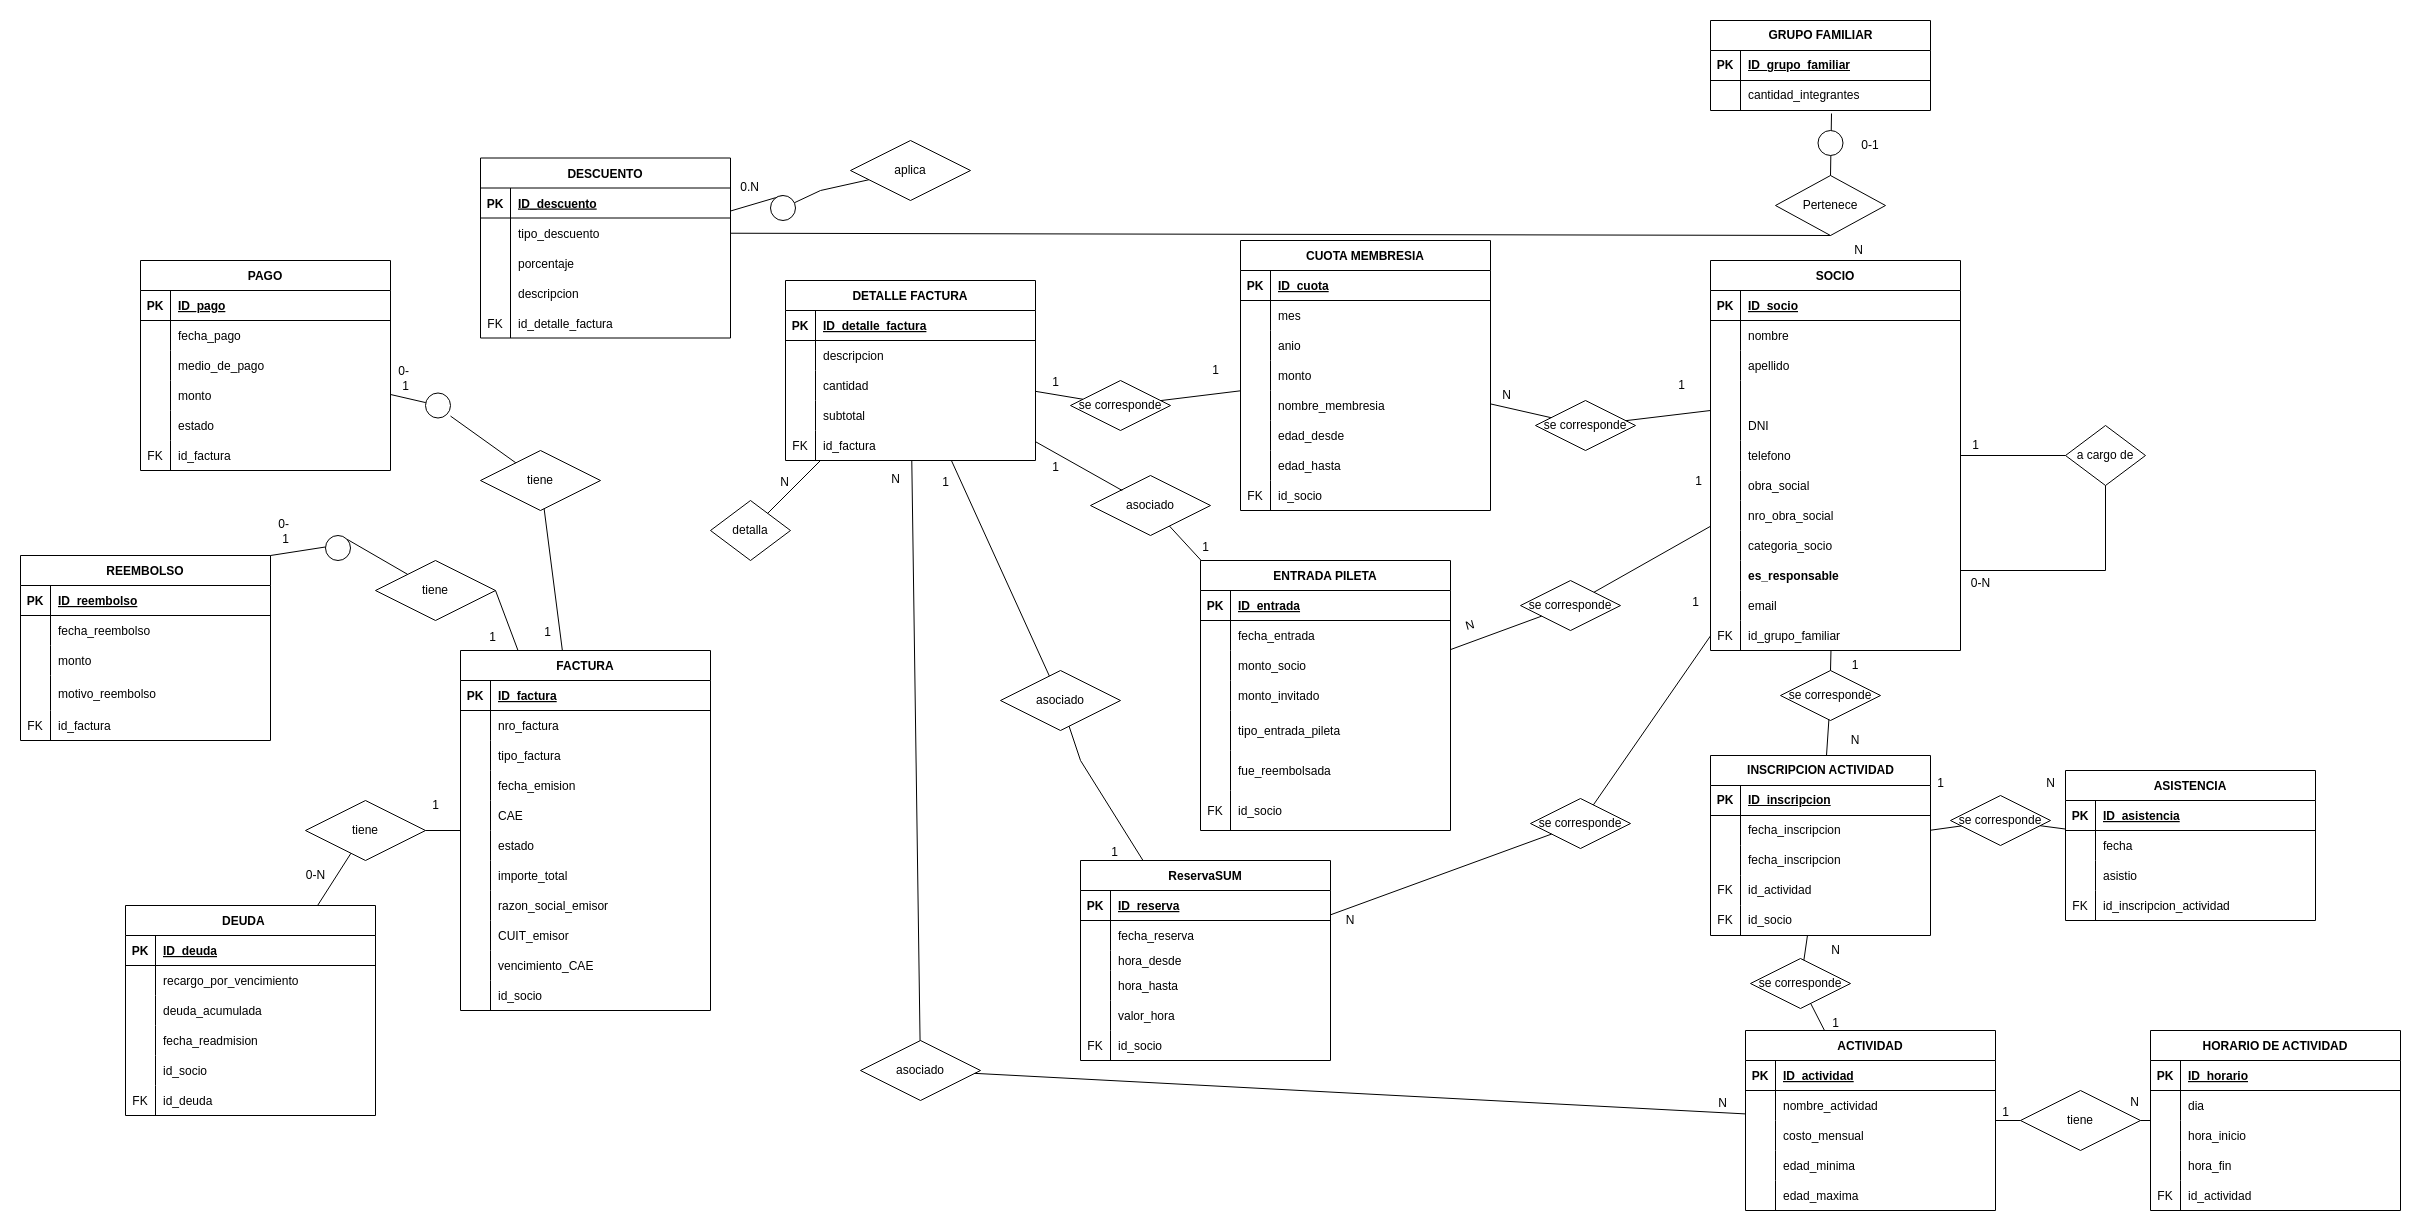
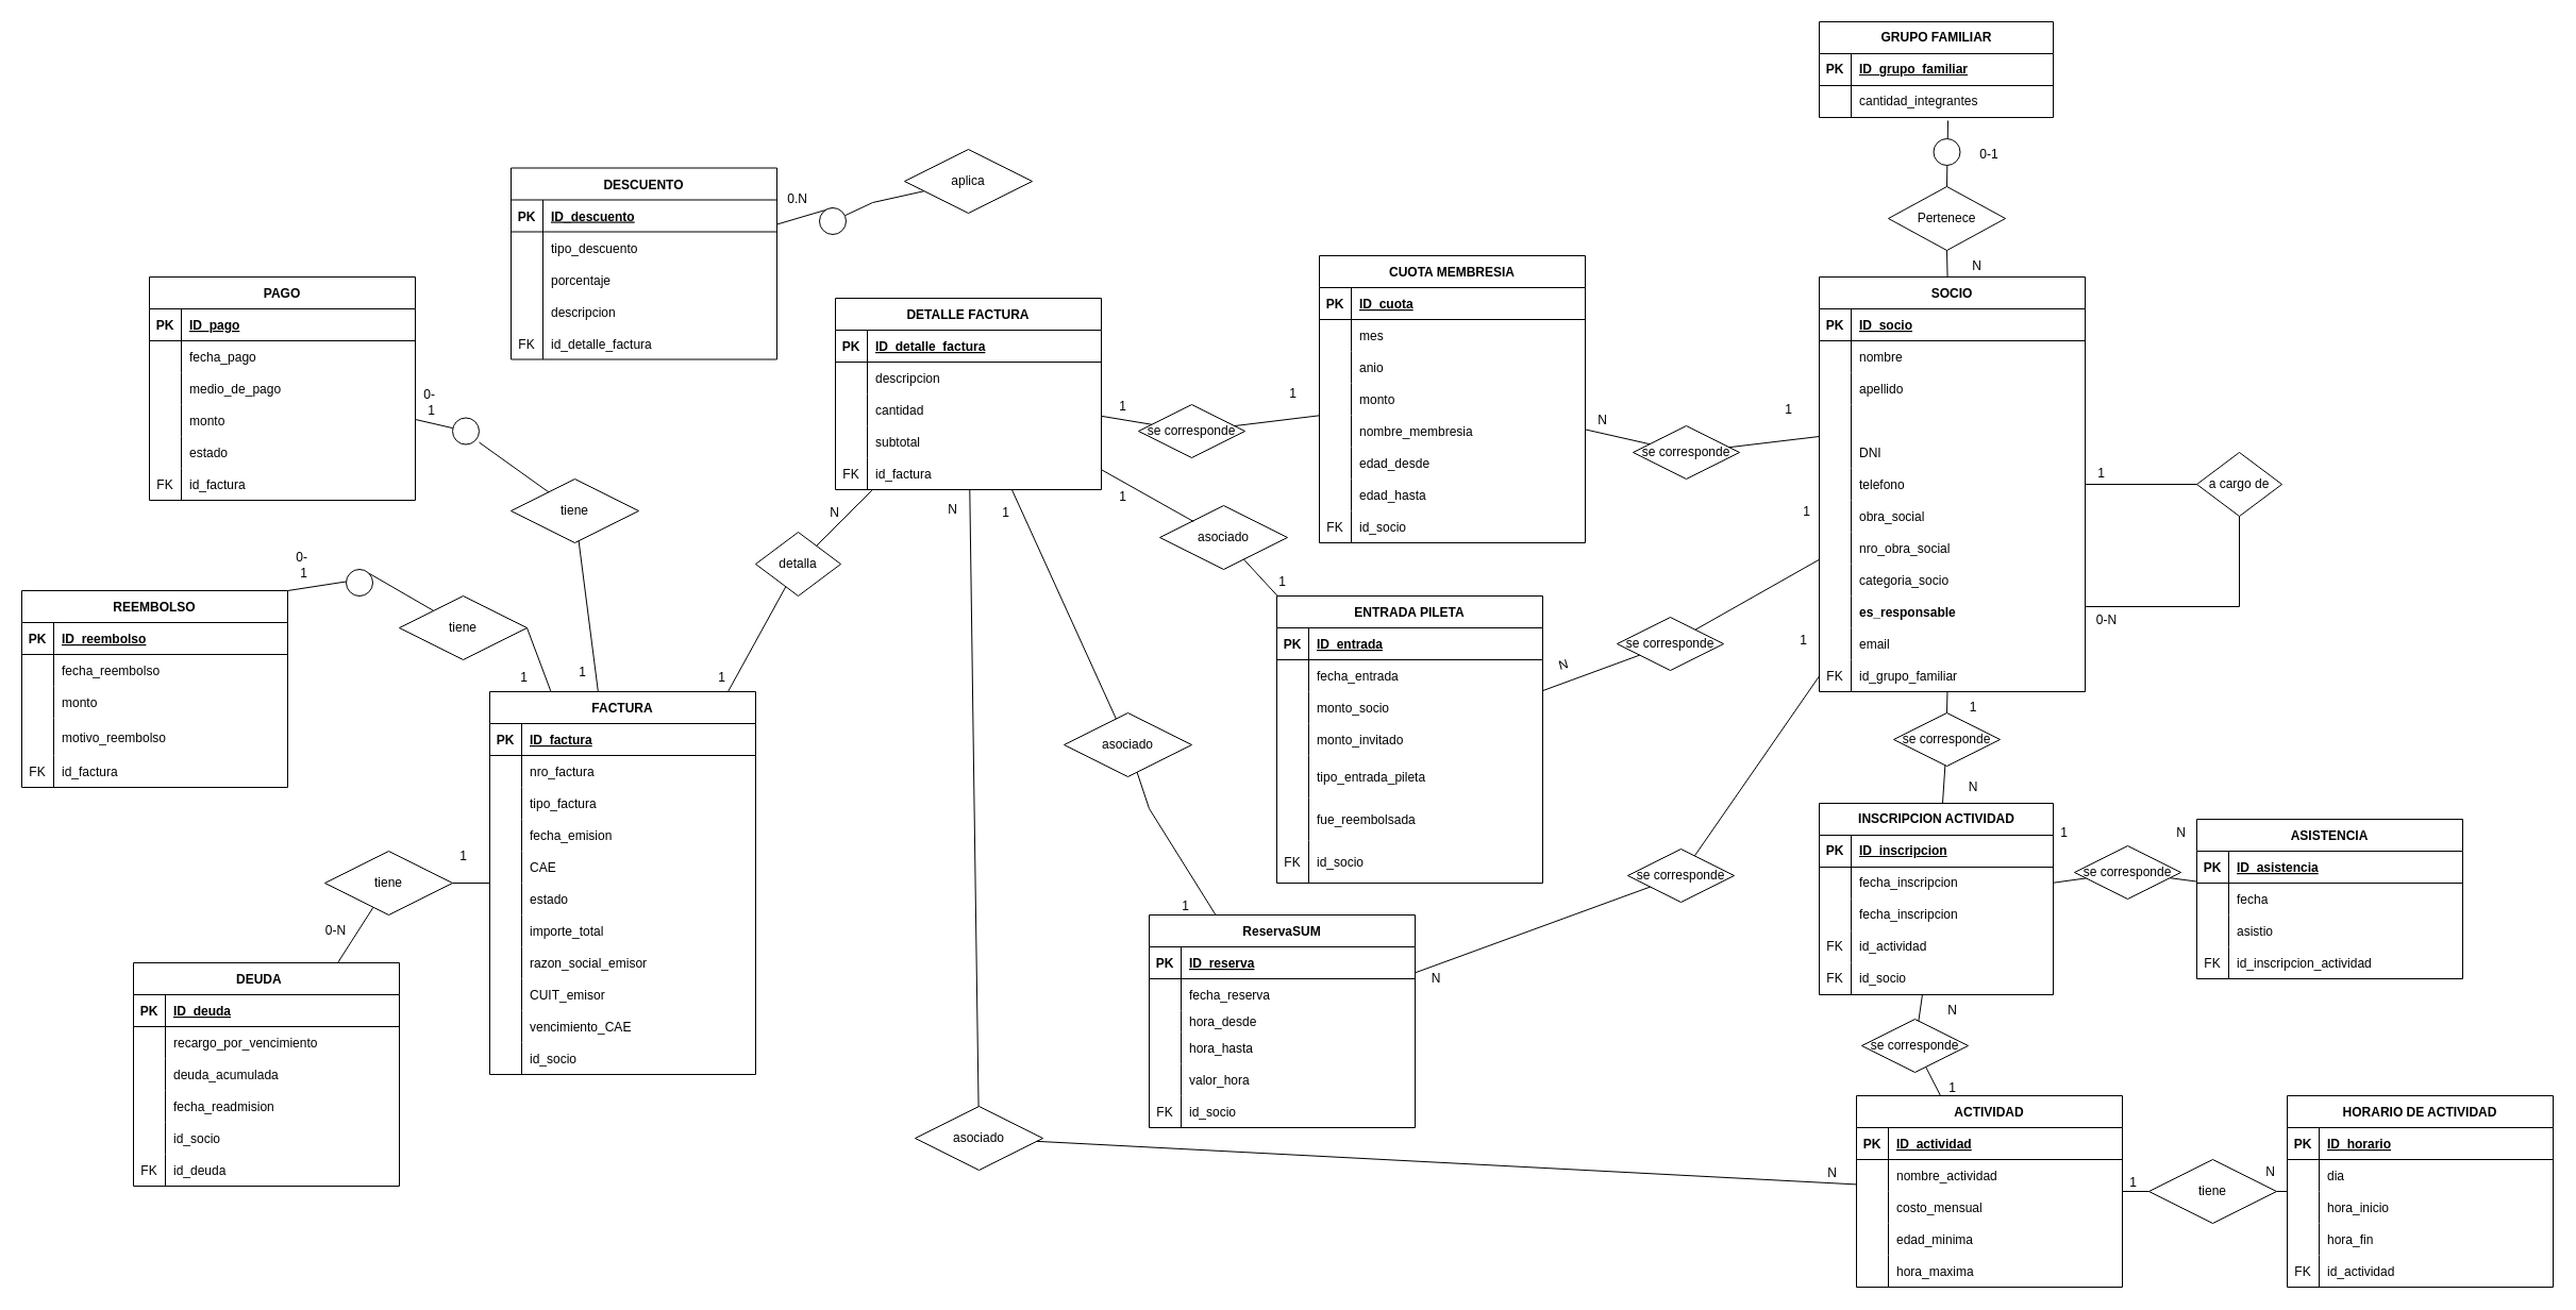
- <mxCell id="281" value="" style="endArrow=none;html=1;rounded=0;exitX=0.5;exitY=1;exitDx=0;exitDy=0;" parent="1" source="198" target="174" edge="1"><mxGeometry relative="1" as="geometry"><mxPoint x="1720" y="220" as="sourcePoint" /><mxPoint x="1790.02" y="270.01" as="targetPoint" /></mxGeometry></mxCell>
+ <mxCell id="281" value="" style="endArrow=none;html=1;rounded=0;exitX=0.5;exitY=1;exitDx=0;exitDy=0;" parent="1" source="198" target="34" edge="1"><mxGeometry relative="1" as="geometry"><mxPoint x="1720" y="220" as="sourcePoint" /><mxPoint x="1790.02" y="270.01" as="targetPoint" /></mxGeometry></mxCell>
+ <mxCell id="200" value="" style="endArrow=none;html=1;rounded=0;" parent="1" source="199" target="118" edge="1"><mxGeometry relative="1" as="geometry"><mxPoint x="1190" y="770" as="sourcePoint" /><mxPoint x="1310" y="685" as="targetPoint" /><Array as="points" /></mxGeometry></mxCell>
+ <mxCell id="201" value="1" style="resizable=0;html=1;whiteSpace=wrap;align=right;verticalAlign=bottom;" parent="200" connectable="0" vertex="1"><mxGeometry x="1" relative="1" as="geometry"><mxPoint x="-1" y="-5" as="offset" /></mxGeometry></mxCell>
- <mxCell id="17" value="edad_maxima" style="shape=partialRectangle;overflow=hidden;connectable=0;fillColor=none;top=0;left=0;bottom=0;right=0;align=left;spacingLeft=6;" parent="15" vertex="1"><mxGeometry x="30" width="220" height="30" as="geometry"><mxRectangle width="220" height="30" as="alternateBounds" /></mxGeometry></mxCell>
+ <mxCell id="17" value="hora_maxima" style="shape=partialRectangle;overflow=hidden;connectable=0;fillColor=none;top=0;left=0;bottom=0;right=0;align=left;spacingLeft=6;" parent="15" vertex="1"><mxGeometry x="30" width="220" height="30" as="geometry"><mxRectangle width="220" height="30" as="alternateBounds" /></mxGeometry></mxCell>
